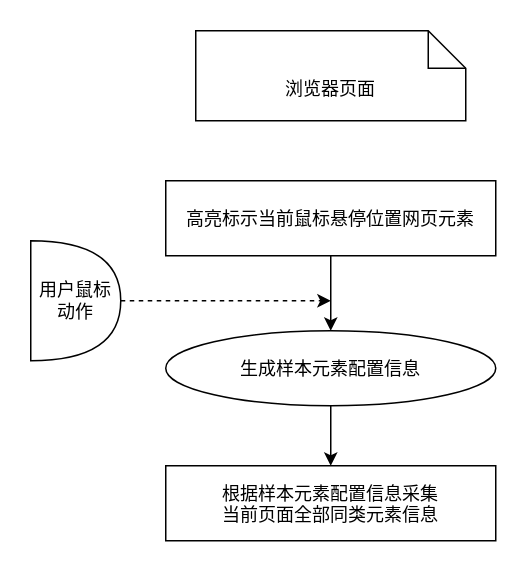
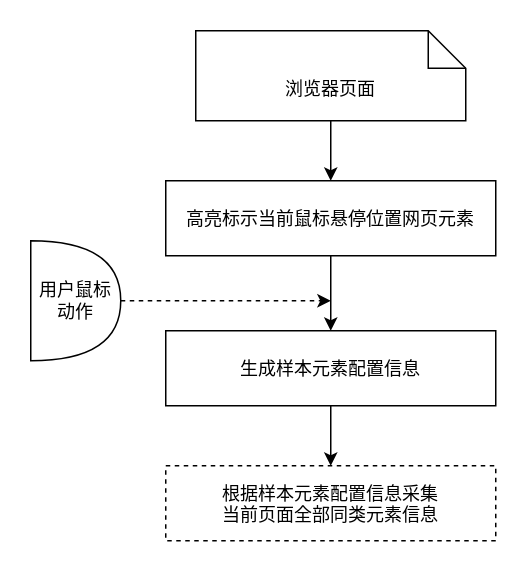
+ <mxCell id="4" value="" style="edgeStyle=orthogonalEdgeStyle;rounded=0;orthogonalLoop=1;jettySize=auto;html=1;" edge="1" parent="1" source="5" target="7"><mxGeometry relative="1" as="geometry" /></mxCell>
- <mxCell id="9" value="生成样本元素配置信息" style="ellipse;fontStyle=0;fontSize=12;" vertex="1" parent="1"><mxGeometry x="110" y="220" width="220" height="50" as="geometry" /></mxCell>
+ <mxCell id="9" value="生成样本元素配置信息" style="fontStyle=0;fontSize=12;" vertex="1" parent="1"><mxGeometry x="110" y="220" width="220" height="50" as="geometry" /></mxCell>
- <mxCell id="10" value="根据样本元素配置信息采集&#10;当前页面全部同类元素信息" style="fontStyle=0;fontSize=12;" vertex="1" parent="1"><mxGeometry x="110" y="310" width="220" height="50" as="geometry" /></mxCell>
+ <mxCell id="10" value="根据样本元素配置信息采集&#10;当前页面全部同类元素信息" style="fontStyle=0;fontSize=12;dashed=1;" vertex="1" parent="1"><mxGeometry x="110" y="310" width="220" height="50" as="geometry" /></mxCell>
